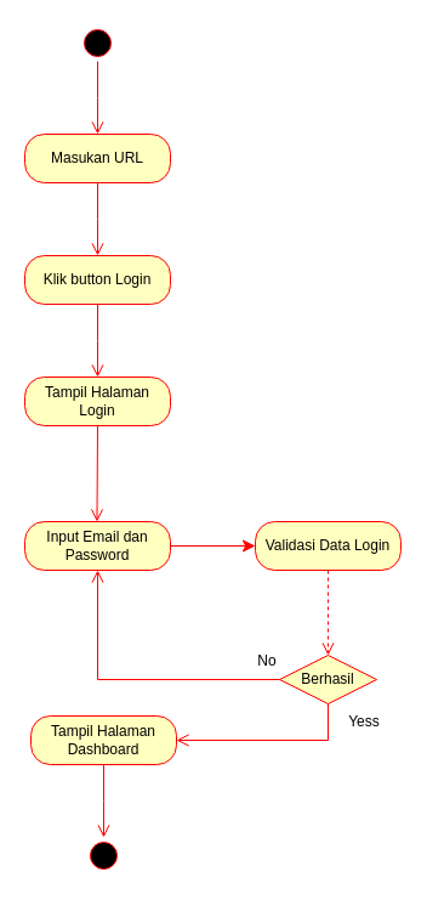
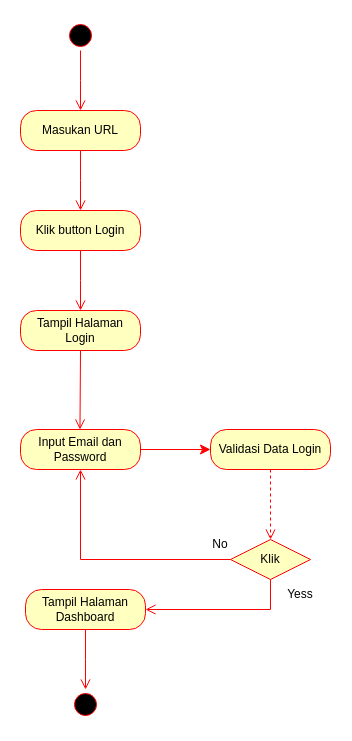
- <mxCell id="8" value="Berhasil" style="rhombus;whiteSpace=wrap;html=1;fontColor=#000000;fillColor=#ffffc0;strokeColor=#ff0000;" vertex="1" parent="1"><mxGeometry x="230" y="539" width="80" height="40" as="geometry" /></mxCell>
+ <mxCell id="8" value="Klik" style="rhombus;whiteSpace=wrap;html=1;fontColor=#000000;fillColor=#ffffc0;strokeColor=#ff0000;" vertex="1" parent="1"><mxGeometry x="230" y="539" width="80" height="40" as="geometry" /></mxCell>
